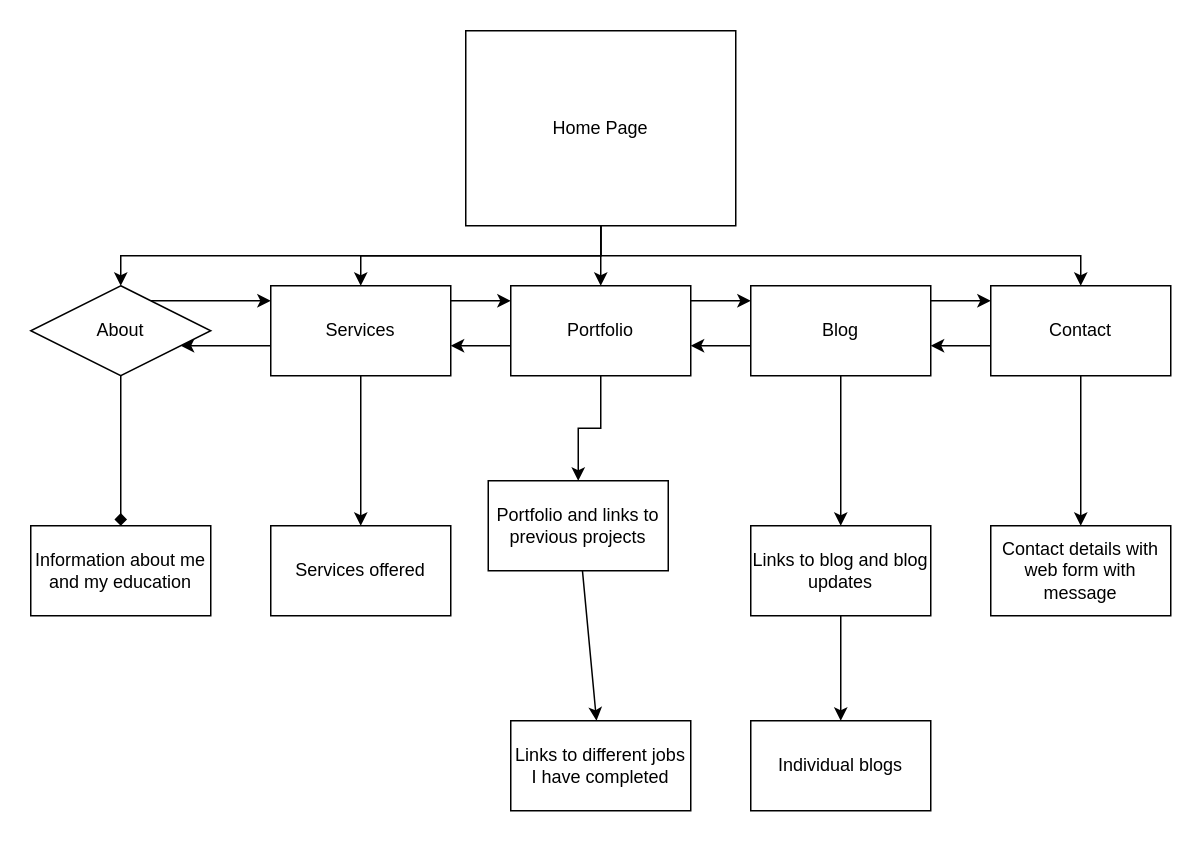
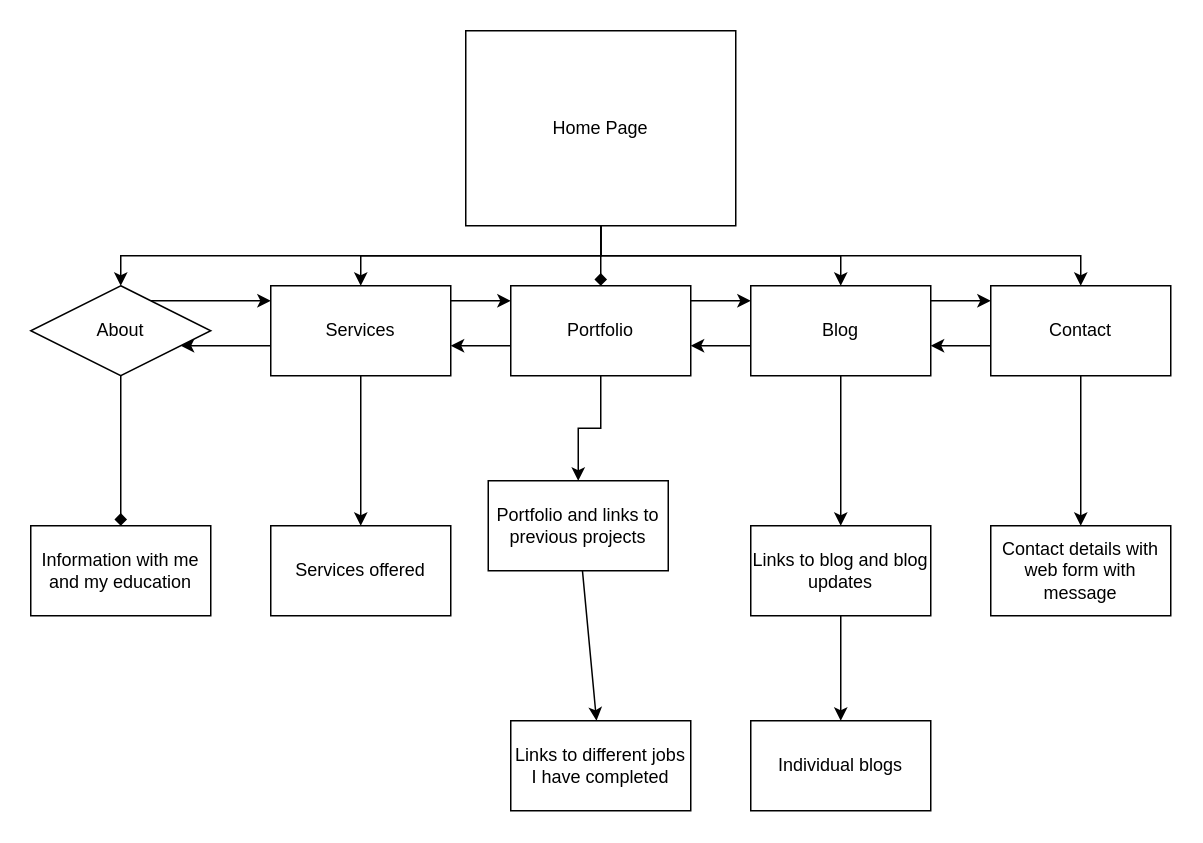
+ <mxCell id="5" style="edgeStyle=orthogonalEdgeStyle;rounded=0;orthogonalLoop=1;jettySize=auto;html=1;exitX=0.5;exitY=1;exitDx=0;exitDy=0;entryX=0.5;entryY=0;entryDx=0;entryDy=0;" parent="1" source="7" target="18" edge="1"><mxGeometry relative="1" as="geometry" /></mxCell>
- <mxCell id="2" style="edgeStyle=orthogonalEdgeStyle;rounded=0;orthogonalLoop=1;jettySize=auto;html=1;exitX=0.5;exitY=1;exitDx=0;exitDy=0;entryX=0.5;entryY=0;entryDx=0;entryDy=0;" parent="1" source="7" target="22" edge="1"><mxGeometry relative="1" as="geometry"><Array as="points"><mxPoint x="400" y="150" /><mxPoint x="400" y="150" /></Array></mxGeometry></mxCell>
+ <mxCell id="2" style="edgeStyle=orthogonalEdgeStyle;rounded=0;orthogonalLoop=1;jettySize=auto;html=1;exitX=0.5;exitY=1;exitDx=0;exitDy=0;entryX=0.5;entryY=0;entryDx=0;entryDy=0;endArrow=diamond;" parent="1" source="7" target="22" edge="1"><mxGeometry relative="1" as="geometry"><Array as="points"><mxPoint x="400" y="150" /><mxPoint x="400" y="150" /></Array></mxGeometry></mxCell>
- <mxCell id="32" value="Information about me and my education" style="rounded=0;whiteSpace=wrap;html=1;" parent="1" vertex="1"><mxGeometry x="20" y="350" width="120" height="60" as="geometry" /></mxCell>
+ <mxCell id="32" value="Information with me and my education" style="rounded=0;whiteSpace=wrap;html=1;" parent="1" vertex="1"><mxGeometry x="20" y="350" width="120" height="60" as="geometry" /></mxCell>
